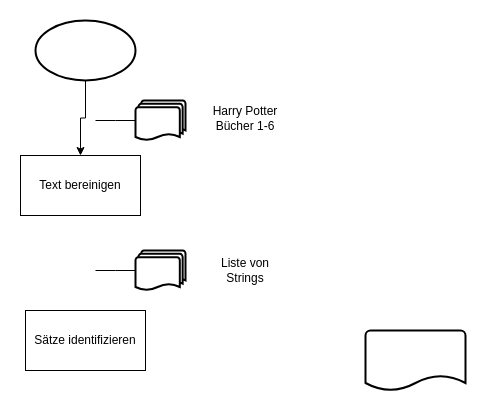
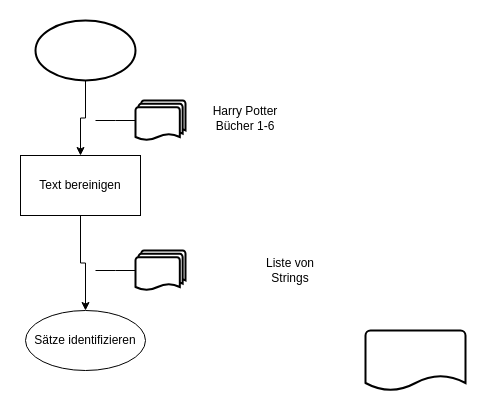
+ <mxCell id="7" style="edgeStyle=orthogonalEdgeStyle;rounded=0;orthogonalLoop=1;jettySize=auto;html=1;" edge="1" parent="1" source="8" target="10"><mxGeometry relative="1" as="geometry" /></mxCell>
- <mxCell id="13" value="Liste von Strings" style="text;html=1;align=center;verticalAlign=middle;whiteSpace=wrap;rounded=0;" vertex="1" parent="1"><mxGeometry x="205" y="252.5" width="80" height="35" as="geometry" /></mxCell>
+ <mxCell id="13" value="Liste von Strings" style="text;html=1;align=center;verticalAlign=middle;whiteSpace=wrap;rounded=0;" vertex="1" parent="1"><mxGeometry x="250" y="252.5" width="80" height="35" as="geometry" /></mxCell>
- <mxCell id="10" value="Sätze identifizieren" style="rounded=0;whiteSpace=wrap;html=1;" vertex="1" parent="1"><mxGeometry x="25" y="310" width="120" height="60" as="geometry" /></mxCell>
+ <mxCell id="10" value="Sätze identifizieren" style="ellipse;whiteSpace=wrap;html=1;" vertex="1" parent="1"><mxGeometry x="25" y="310" width="120" height="60" as="geometry" /></mxCell>
